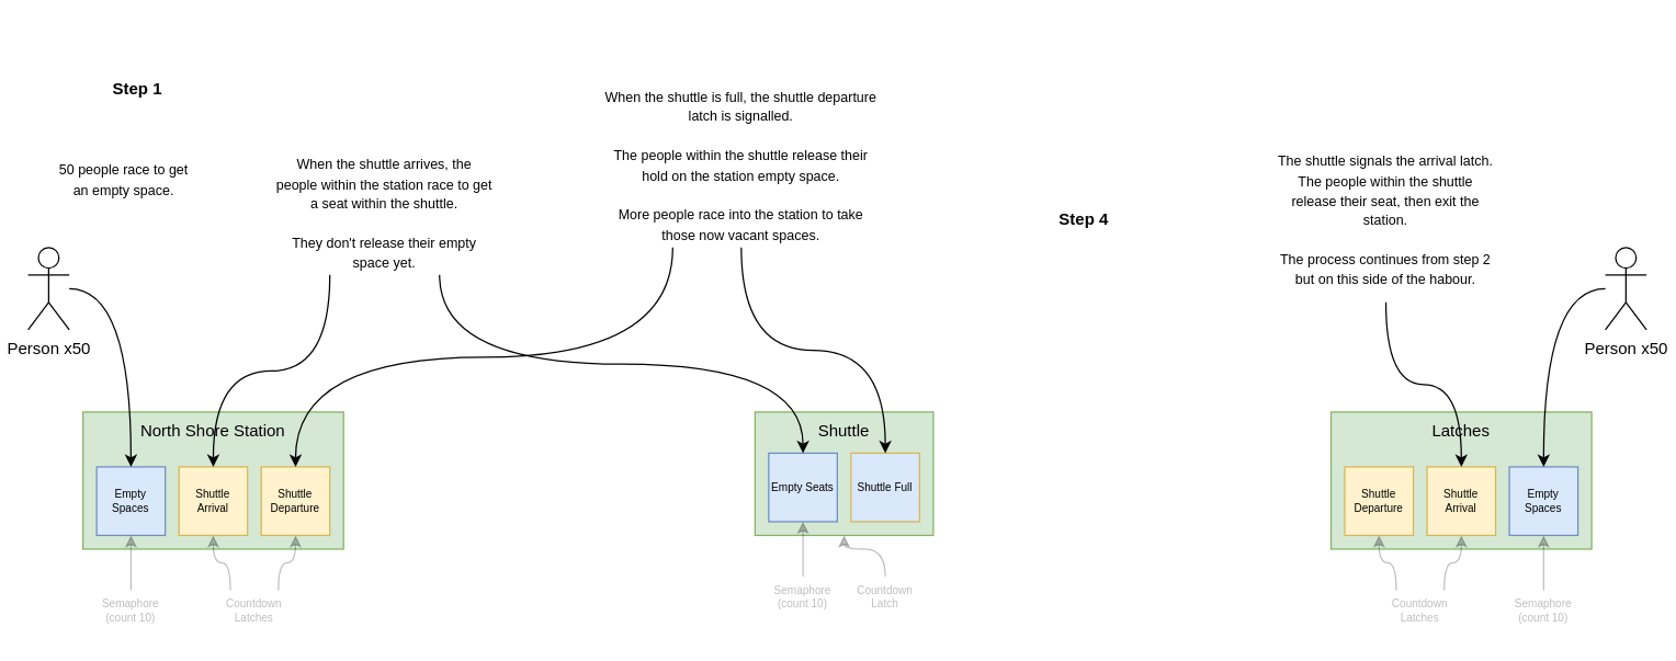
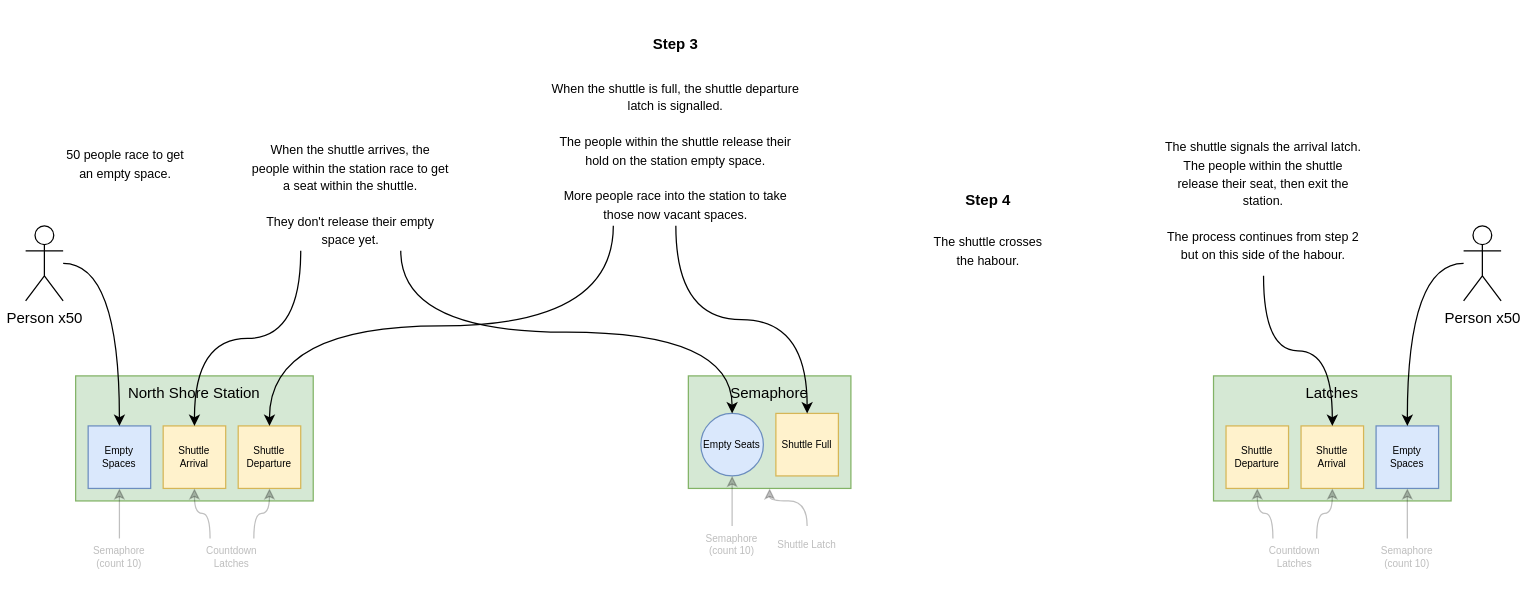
+ <mxCell id="40" value="&lt;font style=&quot;font-size: 12px&quot;&gt;&lt;b&gt;Step 3&lt;/b&gt;&lt;/font&gt;" style="text;html=1;strokeColor=none;fillColor=none;align=center;verticalAlign=middle;whiteSpace=wrap;rounded=0;fontSize=10;" vertex="1" parent="1"><mxGeometry x="500" y="20" width="80" height="30" as="geometry" /></mxCell>
- <mxCell id="39" value="&lt;font style=&quot;font-size: 12px&quot;&gt;&lt;b&gt;Step 1&lt;/b&gt;&lt;/font&gt;" style="text;html=1;strokeColor=none;fillColor=none;align=center;verticalAlign=middle;whiteSpace=wrap;rounded=0;fontSize=10;" vertex="1" parent="1"><mxGeometry x="60" y="50" width="80" height="30" as="geometry" /></mxCell>
- <mxCell id="34" value="&lt;span style=&quot;font-size: 10px ; background-color: rgb(255 , 255 , 255)&quot;&gt;50 people race&amp;nbsp;&lt;/span&gt;&lt;span style=&quot;font-size: 10px ; background-color: rgb(255 , 255 , 255)&quot;&gt;to get an&amp;nbsp;&lt;/span&gt;&lt;span style=&quot;font-size: 10px ; background-color: rgb(255 , 255 , 255)&quot;&gt;empty space.&lt;/span&gt;" style="text;html=1;strokeColor=none;fillColor=none;align=center;verticalAlign=middle;whiteSpace=wrap;rounded=0;" vertex="1" parent="1"><mxGeometry x="30" y="90" width="120" height="80" as="geometry" /></mxCell>
+ <mxCell id="34" value="&lt;span style=&quot;font-size: 10px ; background-color: rgb(255 , 255 , 255)&quot;&gt;50 people race&amp;nbsp;&lt;/span&gt;&lt;span style=&quot;font-size: 10px ; background-color: rgb(255 , 255 , 255)&quot;&gt;to get an&amp;nbsp;&lt;/span&gt;&lt;span style=&quot;font-size: 10px ; background-color: rgb(255 , 255 , 255)&quot;&gt;empty space.&lt;/span&gt;" style="text;html=1;strokeColor=none;fillColor=none;align=center;verticalAlign=middle;whiteSpace=wrap;rounded=0;" vertex="1" parent="1"><mxGeometry x="40" y="90" width="120" height="80" as="geometry" /></mxCell>
+ <mxCell id="38" value="&lt;font style=&quot;font-size: 10px&quot;&gt;The shuttle crosses the habour.&lt;/font&gt;" style="text;html=1;strokeColor=none;fillColor=none;align=center;verticalAlign=middle;whiteSpace=wrap;rounded=0;" vertex="1" parent="1"><mxGeometry x="740" y="180" width="100" height="40" as="geometry" /></mxCell>
- <mxCell id="20" value="Shuttle" style="rounded=0;whiteSpace=wrap;html=1;verticalAlign=top;fillColor=#d5e8d4;strokeColor=#82b366;" vertex="1" parent="1"><mxGeometry x="550" y="300" width="130" height="90" as="geometry" /></mxCell>
+ <mxCell id="20" value="Semaphore" style="rounded=0;whiteSpace=wrap;html=1;verticalAlign=top;fillColor=#d5e8d4;strokeColor=#82b366;" vertex="1" parent="1"><mxGeometry x="550" y="300" width="130" height="90" as="geometry" /></mxCell>
- <mxCell id="21" value="Empty Seats" style="rounded=0;whiteSpace=wrap;html=1;fontSize=8;fillColor=#dae8fc;strokeColor=#6c8ebf;" vertex="1" parent="1"><mxGeometry x="560" y="330" width="50" height="50" as="geometry" /></mxCell>
+ <mxCell id="21" value="Empty Seats" style="ellipse;whiteSpace=wrap;html=1;fontSize=8;fillColor=#dae8fc;strokeColor=#6c8ebf;" vertex="1" parent="1"><mxGeometry x="560" y="330" width="50" height="50" as="geometry" /></mxCell>
- <mxCell id="24" value="Shuttle Full" style="rounded=0;whiteSpace=wrap;html=1;fontSize=8;fillColor=#dae8fc;strokeColor=#d6b656;" vertex="1" parent="1"><mxGeometry x="620" y="330" width="50" height="50" as="geometry" /></mxCell>
+ <mxCell id="24" value="Shuttle Full" style="rounded=0;whiteSpace=wrap;html=1;fontSize=8;fillColor=#fff2cc;strokeColor=#d6b656;" vertex="1" parent="1"><mxGeometry x="620" y="330" width="50" height="50" as="geometry" /></mxCell>
- <mxCell id="25" value="Countdown Latch" style="text;html=1;strokeColor=none;fillColor=none;align=center;verticalAlign=middle;whiteSpace=wrap;rounded=0;fontSize=8;textOpacity=25;" vertex="1" parent="1"><mxGeometry x="620" y="420" width="50" height="30" as="geometry" /></mxCell>
+ <mxCell id="25" value="Shuttle Latch" style="text;html=1;strokeColor=none;fillColor=none;align=center;verticalAlign=middle;whiteSpace=wrap;rounded=0;fontSize=8;textOpacity=25;" vertex="1" parent="1"><mxGeometry x="620" y="420" width="50" height="30" as="geometry" /></mxCell>
